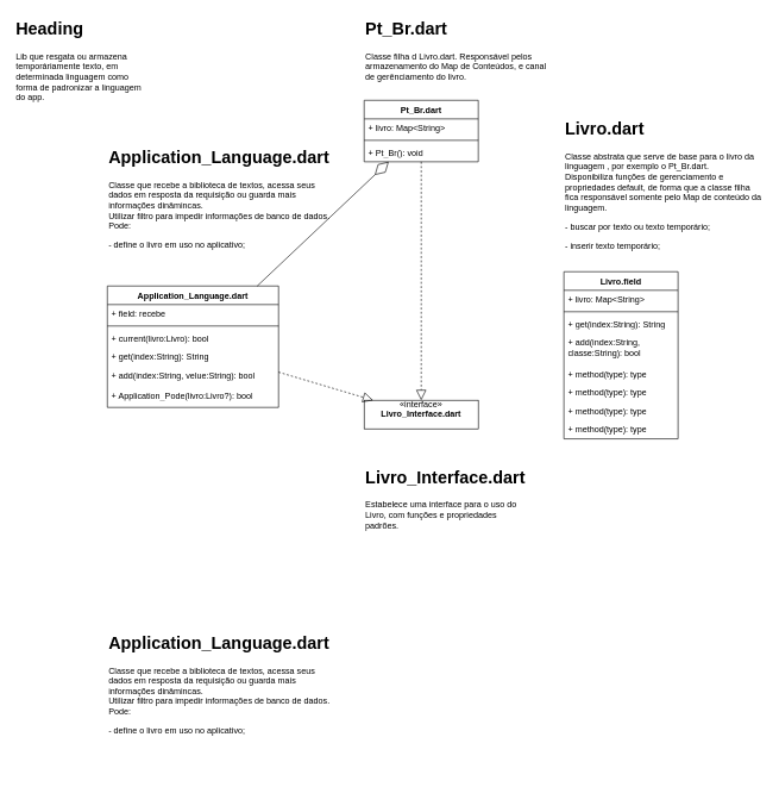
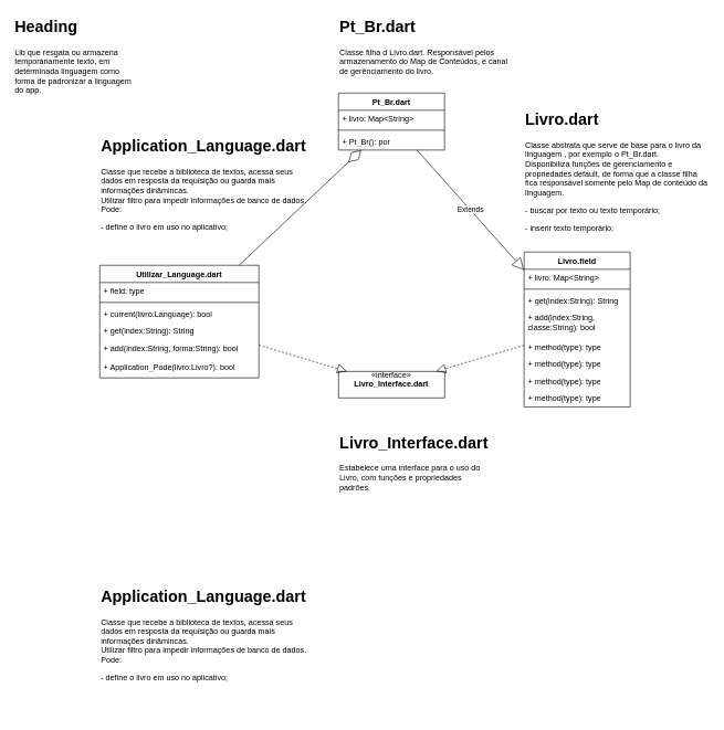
- <mxCell id="25" value="+ Pt_Br(): void" style="text;strokeColor=none;fillColor=none;align=left;verticalAlign=top;spacingLeft=4;spacingRight=4;overflow=hidden;rotatable=0;points=[[0,0.5],[1,0.5]];portConstraint=eastwest;whiteSpace=wrap;html=1;" vertex="1" parent="22"><mxGeometry y="60" width="160" height="26" as="geometry" /></mxCell>
+ <mxCell id="25" value="+ Pt_Br(): por" style="text;strokeColor=none;fillColor=none;align=left;verticalAlign=top;spacingLeft=4;spacingRight=4;overflow=hidden;rotatable=0;points=[[0,0.5],[1,0.5]];portConstraint=eastwest;whiteSpace=wrap;html=1;" vertex="1" parent="22"><mxGeometry y="60" width="160" height="26" as="geometry" /></mxCell>
+ <mxCell id="27" value="Extends" style="endArrow=block;endSize=16;endFill=0;html=1;rounded=0;" edge="1" parent="1" source="22" target="13"><mxGeometry width="160" relative="1" as="geometry"><mxPoint x="510" y="480" as="sourcePoint" /><mxPoint x="670" y="480" as="targetPoint" /></mxGeometry></mxCell>
- <mxCell id="28" value="" style="endArrow=block;dashed=1;endFill=0;endSize=12;html=1;rounded=0;" edge="1" parent="1" source="22" target="26"><mxGeometry width="160" relative="1" as="geometry"><mxPoint x="510" y="480" as="sourcePoint" /><mxPoint x="670" y="480" as="targetPoint" /></mxGeometry></mxCell>
- <mxCell id="6" value="Application_Language.dart" style="swimlane;fontStyle=1;align=center;verticalAlign=top;childLayout=stackLayout;horizontal=1;startSize=26;horizontalStack=0;resizeParent=1;resizeParentMax=0;resizeLast=0;collapsible=1;marginBottom=0;whiteSpace=wrap;html=1;" vertex="1" parent="1"><mxGeometry x="150" y="400" width="240" height="170" as="geometry" /></mxCell>
+ <mxCell id="6" value="Utilizar_Language.dart" style="swimlane;fontStyle=1;align=center;verticalAlign=top;childLayout=stackLayout;horizontal=1;startSize=26;horizontalStack=0;resizeParent=1;resizeParentMax=0;resizeLast=0;collapsible=1;marginBottom=0;whiteSpace=wrap;html=1;" vertex="1" parent="1"><mxGeometry x="150" y="400" width="240" height="170" as="geometry" /></mxCell>
- <mxCell id="7" value="+ field: recebe" style="text;strokeColor=none;fillColor=none;align=left;verticalAlign=top;spacingLeft=4;spacingRight=4;overflow=hidden;rotatable=0;points=[[0,0.5],[1,0.5]];portConstraint=eastwest;whiteSpace=wrap;html=1;" vertex="1" parent="6"><mxGeometry y="26" width="240" height="26" as="geometry" /></mxCell>
+ <mxCell id="7" value="+ field: type" style="text;strokeColor=none;fillColor=none;align=left;verticalAlign=top;spacingLeft=4;spacingRight=4;overflow=hidden;rotatable=0;points=[[0,0.5],[1,0.5]];portConstraint=eastwest;whiteSpace=wrap;html=1;" vertex="1" parent="6"><mxGeometry y="26" width="240" height="26" as="geometry" /></mxCell>
- <mxCell id="9" value="+ current(livro:Livro): bool" style="text;strokeColor=none;fillColor=none;align=left;verticalAlign=top;spacingLeft=4;spacingRight=4;overflow=hidden;rotatable=0;points=[[0,0.5],[1,0.5]];portConstraint=eastwest;whiteSpace=wrap;html=1;" vertex="1" parent="6"><mxGeometry y="60" width="240" height="26" as="geometry" /></mxCell>
+ <mxCell id="9" value="+ current(livro:Language): bool" style="text;strokeColor=none;fillColor=none;align=left;verticalAlign=top;spacingLeft=4;spacingRight=4;overflow=hidden;rotatable=0;points=[[0,0.5],[1,0.5]];portConstraint=eastwest;whiteSpace=wrap;html=1;" vertex="1" parent="6"><mxGeometry y="60" width="240" height="26" as="geometry" /></mxCell>
- <mxCell id="11" value="+ add(index:String, velue:String): bool" style="text;strokeColor=none;fillColor=none;align=left;verticalAlign=top;spacingLeft=4;spacingRight=4;overflow=hidden;rotatable=0;points=[[0,0.5],[1,0.5]];portConstraint=eastwest;whiteSpace=wrap;html=1;" vertex="1" parent="6"><mxGeometry y="112" width="240" height="28" as="geometry" /></mxCell>
+ <mxCell id="11" value="+ add(index:String, forma:String): bool" style="text;strokeColor=none;fillColor=none;align=left;verticalAlign=top;spacingLeft=4;spacingRight=4;overflow=hidden;rotatable=0;points=[[0,0.5],[1,0.5]];portConstraint=eastwest;whiteSpace=wrap;html=1;" vertex="1" parent="6"><mxGeometry y="112" width="240" height="28" as="geometry" /></mxCell>
+ <mxCell id="29" value="" style="endArrow=block;dashed=1;endFill=0;endSize=12;html=1;rounded=0;" edge="1" parent="1" source="13" target="26"><mxGeometry width="160" relative="1" as="geometry"><mxPoint x="510" y="480" as="sourcePoint" /><mxPoint x="670" y="480" as="targetPoint" /></mxGeometry></mxCell>
